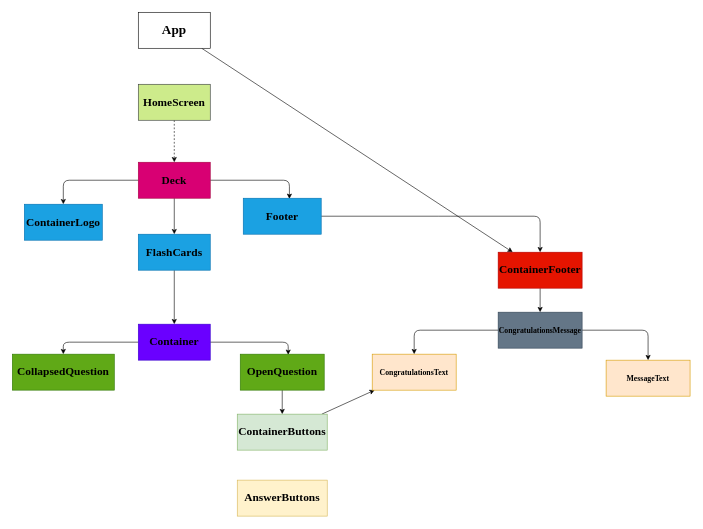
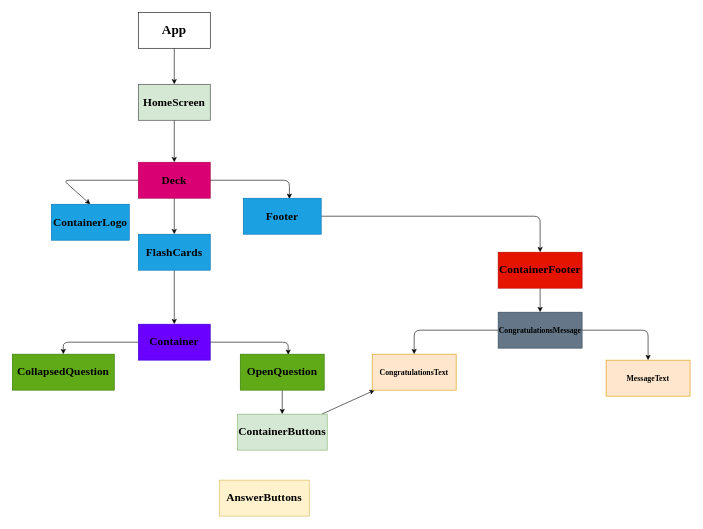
- <mxCell id="5" value="&lt;b&gt;&lt;font color=&quot;#000000&quot; style=&quot;font-size: 19px;&quot; face=&quot;Times New Roman&quot;&gt;HomeScreen&lt;/font&gt;&lt;/b&gt;" style="rounded=0;whiteSpace=wrap;html=1;fillColor=#cdeb8b;strokeColor=#36393d;" vertex="1" parent="1"><mxGeometry x="230" y="140" width="120" height="60" as="geometry" /></mxCell>
+ <mxCell id="5" value="&lt;b&gt;&lt;font color=&quot;#000000&quot; style=&quot;font-size: 19px;&quot; face=&quot;Times New Roman&quot;&gt;HomeScreen&lt;/font&gt;&lt;/b&gt;" style="rounded=0;whiteSpace=wrap;html=1;fillColor=#d5e8d4;strokeColor=#36393d;" vertex="1" parent="1"><mxGeometry x="230" y="140" width="120" height="60" as="geometry" /></mxCell>
- <mxCell id="4" style="edgeStyle=none;html=1;exitX=0.5;exitY=1;exitDx=0;exitDy=0;fontFamily=Times New Roman;fontSize=19;fontColor=#000000;dashed=1;" edge="1" parent="1" source="5" target="9"><mxGeometry relative="1" as="geometry" /></mxCell>
+ <mxCell id="4" style="edgeStyle=none;html=1;exitX=0.5;exitY=1;exitDx=0;exitDy=0;fontFamily=Times New Roman;fontSize=19;fontColor=#000000;" edge="1" parent="1" source="5" target="9"><mxGeometry relative="1" as="geometry" /></mxCell>
- <mxCell id="2" style="edgeStyle=none;html=1;fontFamily=Times New Roman;fontSize=19;fontColor=#000000;" edge="1" parent="1" source="3" target="25"><mxGeometry relative="1" as="geometry" /></mxCell>
+ <mxCell id="2" style="edgeStyle=none;html=1;entryX=0.5;entryY=0;entryDx=0;entryDy=0;fontFamily=Times New Roman;fontSize=19;fontColor=#000000;" edge="1" parent="1" source="3" target="5"><mxGeometry relative="1" as="geometry" /></mxCell>
- <mxCell id="10" value="&lt;b&gt;&lt;font color=&quot;#000000&quot; style=&quot;font-size: 19px;&quot; face=&quot;Times New Roman&quot;&gt;ContainerLogo&lt;/font&gt;&lt;/b&gt;" style="rounded=0;whiteSpace=wrap;html=1;fillColor=#1ba1e2;strokeColor=#006EAF;fontColor=#ffffff;" vertex="1" parent="1"><mxGeometry x="40" y="340" width="130" height="60" as="geometry" /></mxCell>
+ <mxCell id="10" value="&lt;b&gt;&lt;font color=&quot;#000000&quot; style=&quot;font-size: 19px;&quot; face=&quot;Times New Roman&quot;&gt;ContainerLogo&lt;/font&gt;&lt;/b&gt;" style="rounded=0;whiteSpace=wrap;html=1;fillColor=#1ba1e2;strokeColor=#006EAF;fontColor=#ffffff;" vertex="1" parent="1"><mxGeometry x="85" y="340" width="130" height="60" as="geometry" /></mxCell>
- <mxCell id="23" value="&lt;b&gt;&lt;font color=&quot;#000000&quot; style=&quot;font-size: 19px;&quot; face=&quot;Times New Roman&quot;&gt;AnswerButtons&lt;br&gt;&lt;/font&gt;&lt;/b&gt;" style="rounded=0;whiteSpace=wrap;html=1;fillColor=#fff2cc;strokeColor=#d6b656;" vertex="1" parent="1"><mxGeometry x="395" y="800" width="150" height="60" as="geometry" /></mxCell>
+ <mxCell id="23" value="&lt;b&gt;&lt;font color=&quot;#000000&quot; style=&quot;font-size: 19px;&quot; face=&quot;Times New Roman&quot;&gt;AnswerButtons&lt;br&gt;&lt;/font&gt;&lt;/b&gt;" style="rounded=0;whiteSpace=wrap;html=1;fillColor=#fff2cc;strokeColor=#d6b656;" vertex="1" parent="1"><mxGeometry x="365" y="800" width="150" height="60" as="geometry" /></mxCell>
